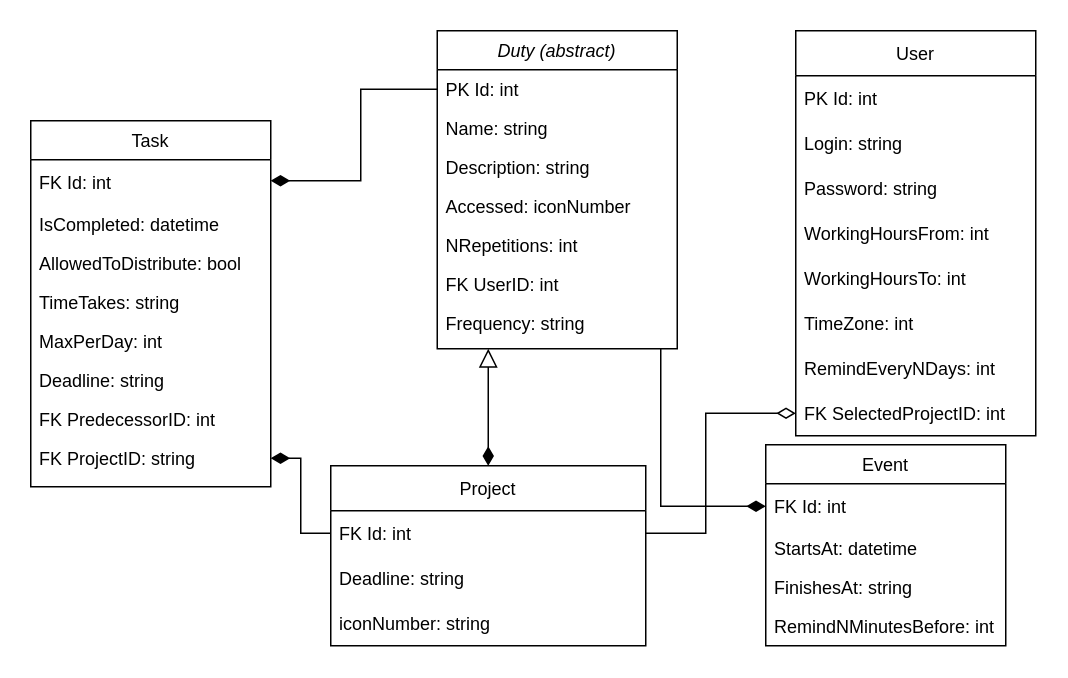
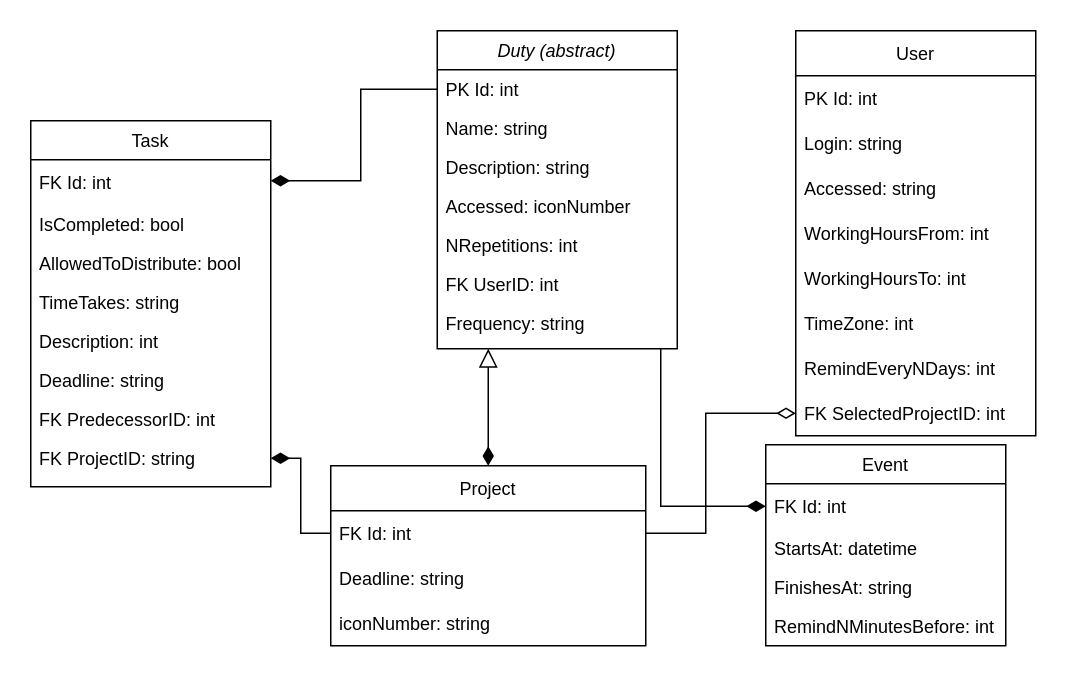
- <mxCell id="33" value="Password: string " style="text;strokeColor=none;fillColor=none;align=left;verticalAlign=middle;spacingLeft=4;spacingRight=4;overflow=hidden;points=[[0,0.5],[1,0.5]];portConstraint=eastwest;rotatable=0;" parent="30" vertex="1"><mxGeometry y="90" width="160" height="30" as="geometry" /></mxCell>
+ <mxCell id="33" value="Accessed: string " style="text;strokeColor=none;fillColor=none;align=left;verticalAlign=middle;spacingLeft=4;spacingRight=4;overflow=hidden;points=[[0,0.5],[1,0.5]];portConstraint=eastwest;rotatable=0;" parent="30" vertex="1"><mxGeometry y="90" width="160" height="30" as="geometry" /></mxCell>
- <mxCell id="5" value="IsCompleted: datetime" style="text;align=left;verticalAlign=top;spacingLeft=4;spacingRight=4;overflow=hidden;rotatable=0;points=[[0,0.5],[1,0.5]];portConstraint=eastwest;rounded=0;shadow=0;html=0;" parent="3" vertex="1"><mxGeometry y="56" width="160" height="26" as="geometry" /></mxCell>
+ <mxCell id="5" value="IsCompleted: bool" style="text;align=left;verticalAlign=top;spacingLeft=4;spacingRight=4;overflow=hidden;rotatable=0;points=[[0,0.5],[1,0.5]];portConstraint=eastwest;rounded=0;shadow=0;html=0;" parent="3" vertex="1"><mxGeometry y="56" width="160" height="26" as="geometry" /></mxCell>
- <mxCell id="8" value="MaxPerDay: int" style="text;align=left;verticalAlign=top;spacingLeft=4;spacingRight=4;overflow=hidden;rotatable=0;points=[[0,0.5],[1,0.5]];portConstraint=eastwest;rounded=0;shadow=0;html=0;" parent="3" vertex="1"><mxGeometry y="134" width="160" height="26" as="geometry" /></mxCell>
+ <mxCell id="8" value="Description: int" style="text;align=left;verticalAlign=top;spacingLeft=4;spacingRight=4;overflow=hidden;rotatable=0;points=[[0,0.5],[1,0.5]];portConstraint=eastwest;rounded=0;shadow=0;html=0;" parent="3" vertex="1"><mxGeometry y="134" width="160" height="26" as="geometry" /></mxCell>
